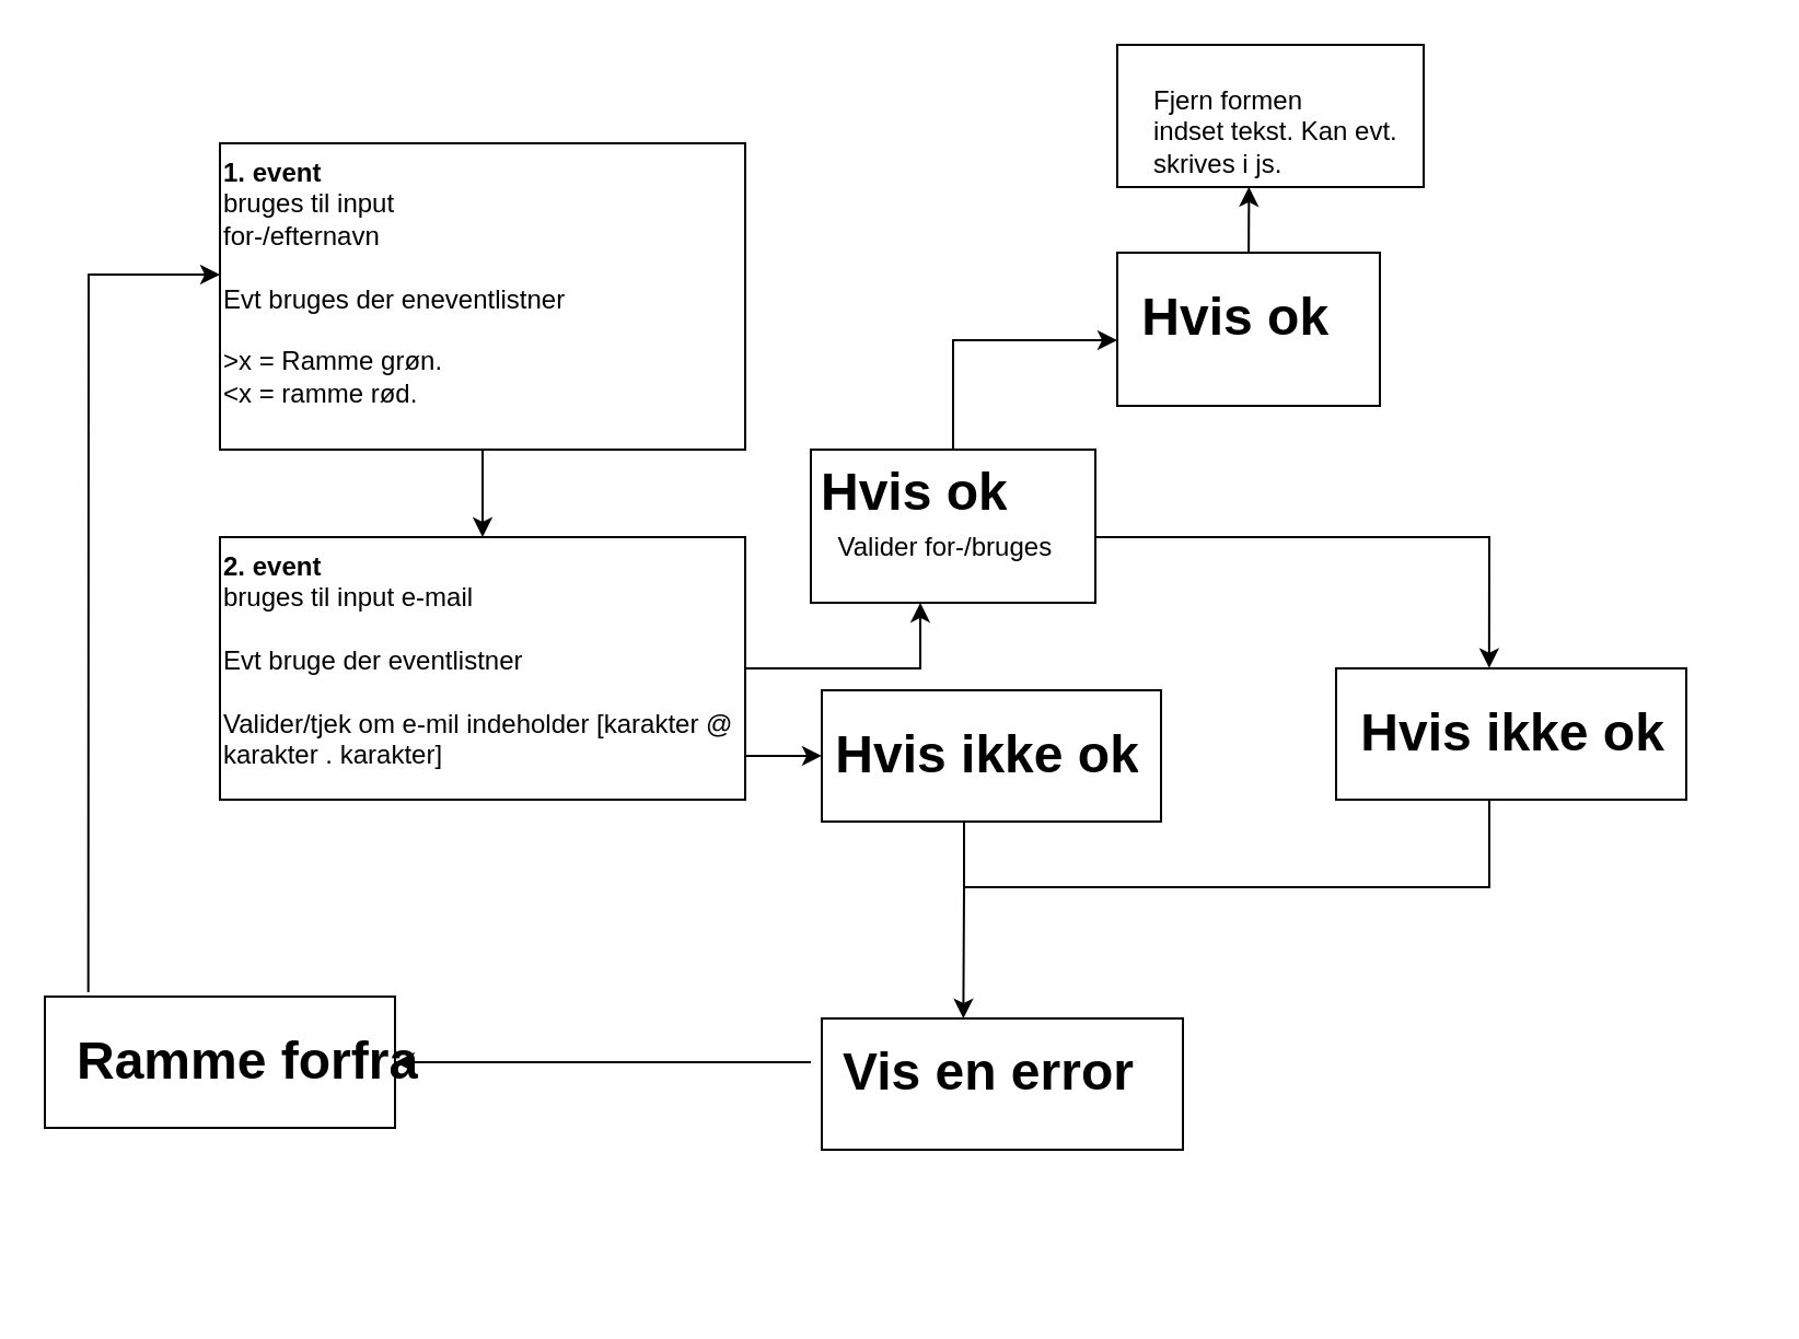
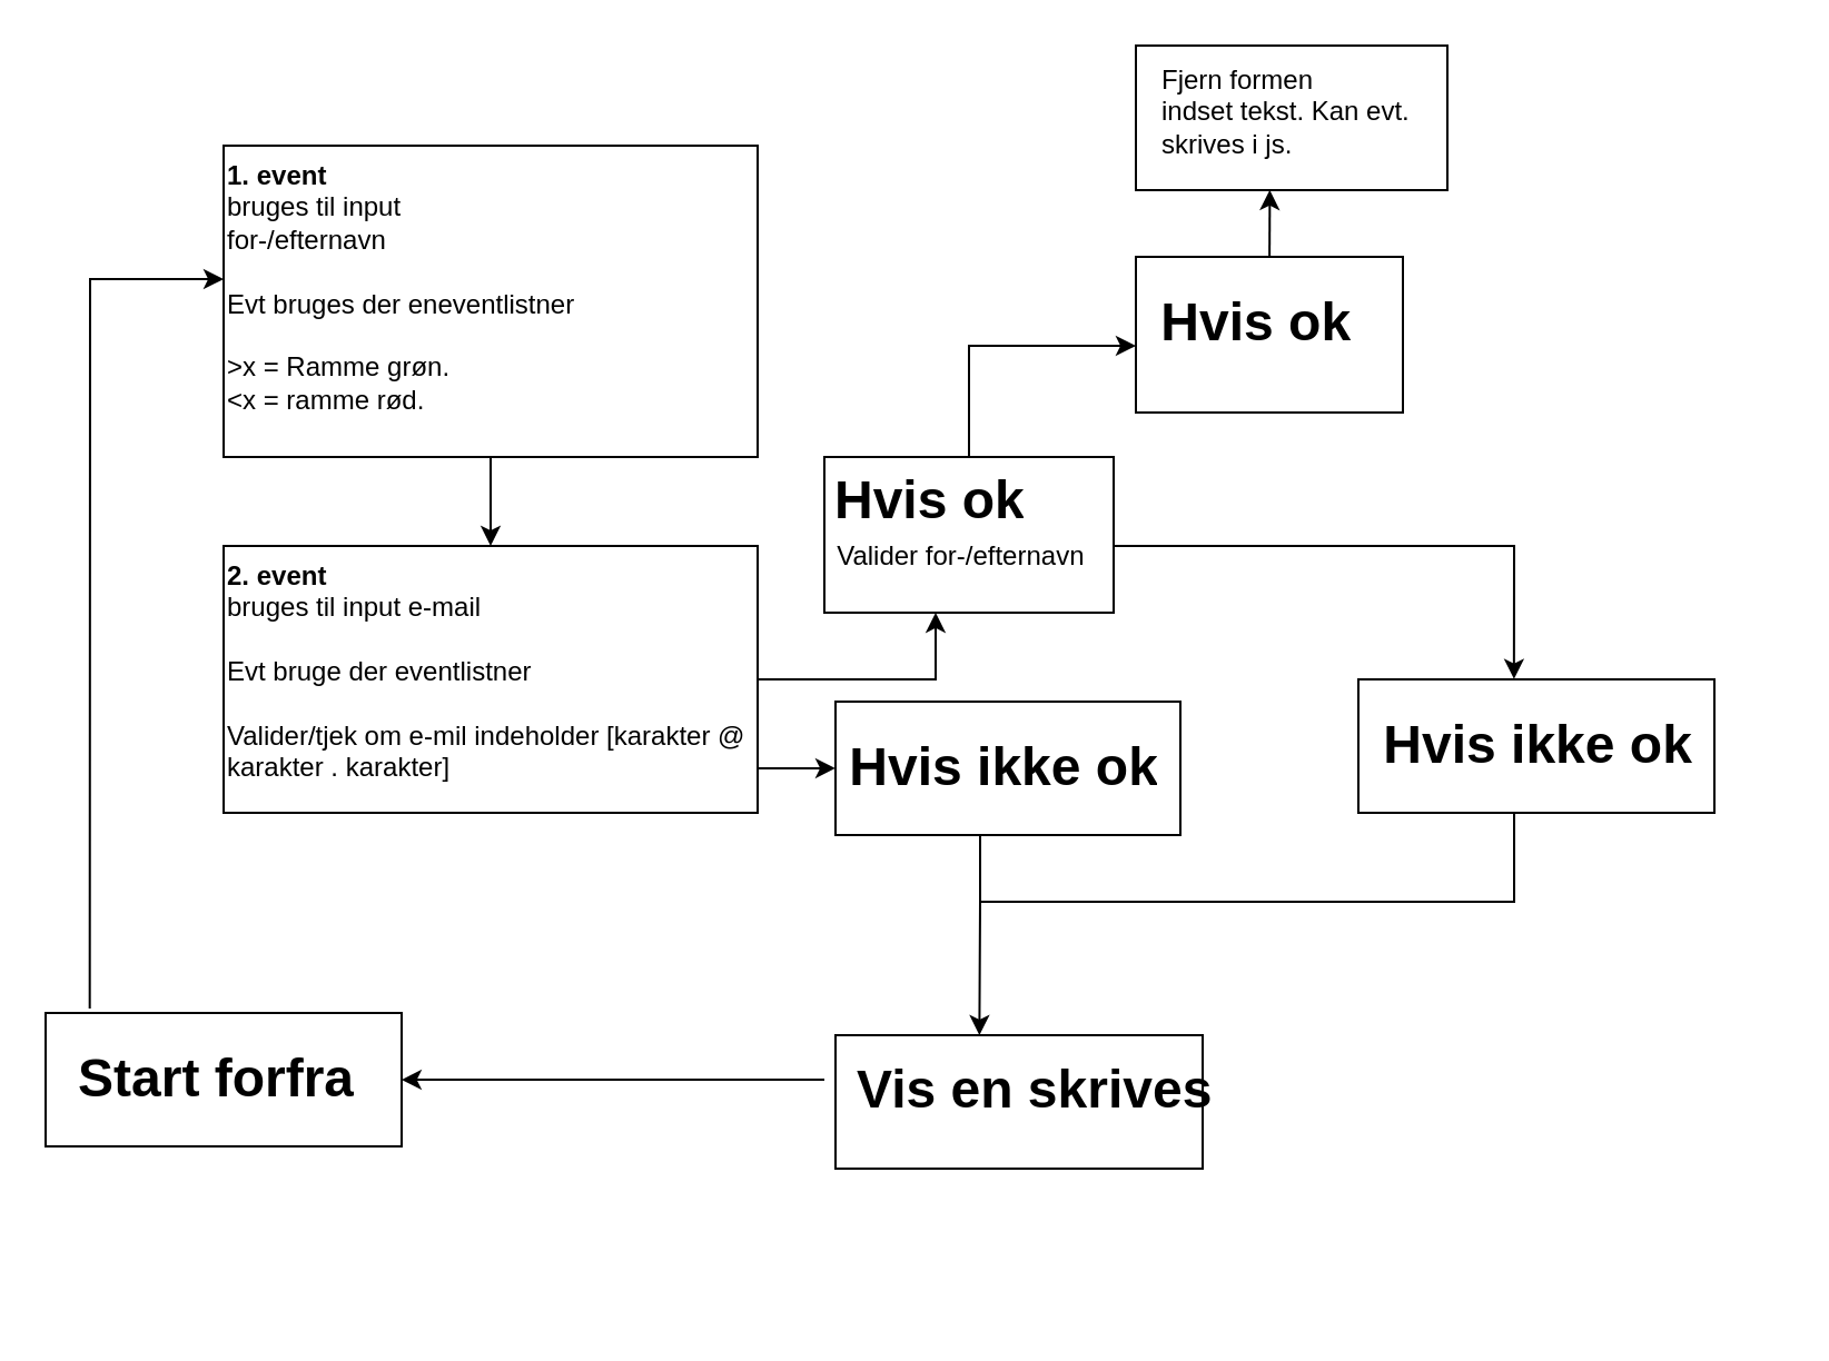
- <mxCell id="22" value="Fjern formen&lt;br&gt;&lt;div style=&quot;&quot;&gt;&lt;span style=&quot;background-color: initial;&quot;&gt;indset tekst. Kan evt. skrives i js.&lt;/span&gt;&lt;/div&gt;" style="text;html=1;strokeColor=none;fillColor=none;align=left;verticalAlign=middle;whiteSpace=wrap;rounded=0;" vertex="1" parent="1"><mxGeometry x="525" y="45" width="120" height="30" as="geometry" /></mxCell>
+ <mxCell id="22" value="Fjern formen&lt;br&gt;&lt;div style=&quot;&quot;&gt;&lt;span style=&quot;background-color: initial;&quot;&gt;indset tekst. Kan evt. skrives i js.&lt;/span&gt;&lt;/div&gt;" style="text;html=1;strokeColor=none;fillColor=none;align=left;verticalAlign=middle;whiteSpace=wrap;rounded=0;" vertex="1" parent="1"><mxGeometry x="520" y="35" width="120" height="30" as="geometry" /></mxCell>
- <mxCell id="18" value="&amp;nbsp;Valider for-/bruges&amp;nbsp; &amp;nbsp;" style="text;html=1;strokeColor=none;fillColor=none;align=center;verticalAlign=middle;whiteSpace=wrap;rounded=0;" vertex="1" parent="1"><mxGeometry x="360" y="235" width="150" height="30" as="geometry" /></mxCell>
+ <mxCell id="18" value="&amp;nbsp;Valider for-/efternavn&amp;nbsp; &amp;nbsp;" style="text;html=1;strokeColor=none;fillColor=none;align=center;verticalAlign=middle;whiteSpace=wrap;rounded=0;" vertex="1" parent="1"><mxGeometry x="360" y="235" width="150" height="30" as="geometry" /></mxCell>
- <mxCell id="26" value="&lt;h1&gt;Ramme forfra&lt;/h1&gt;" style="text;html=1;strokeColor=none;fillColor=none;spacing=5;spacingTop=-20;whiteSpace=wrap;overflow=hidden;rounded=0;" vertex="1" parent="1"><mxGeometry x="30" y="465" width="190" height="120" as="geometry" /></mxCell>
+ <mxCell id="26" value="&lt;h1&gt;Start forfra&lt;/h1&gt;" style="text;html=1;strokeColor=none;fillColor=none;spacing=5;spacingTop=-20;whiteSpace=wrap;overflow=hidden;rounded=0;" vertex="1" parent="1"><mxGeometry x="30" y="465" width="190" height="120" as="geometry" /></mxCell>
- <mxCell id="19" value="&lt;h1&gt;Vis en error&lt;/h1&gt;" style="text;html=1;strokeColor=none;fillColor=none;spacing=5;spacingTop=-20;whiteSpace=wrap;overflow=hidden;rounded=0;" vertex="1" parent="1"><mxGeometry x="380" y="469.5" width="190" height="120" as="geometry" /></mxCell>
+ <mxCell id="19" value="&lt;h1&gt;Vis en skrives&lt;/h1&gt;" style="text;html=1;strokeColor=none;fillColor=none;spacing=5;spacingTop=-20;whiteSpace=wrap;overflow=hidden;rounded=0;" vertex="1" parent="1"><mxGeometry x="380" y="469.5" width="190" height="120" as="geometry" /></mxCell>
